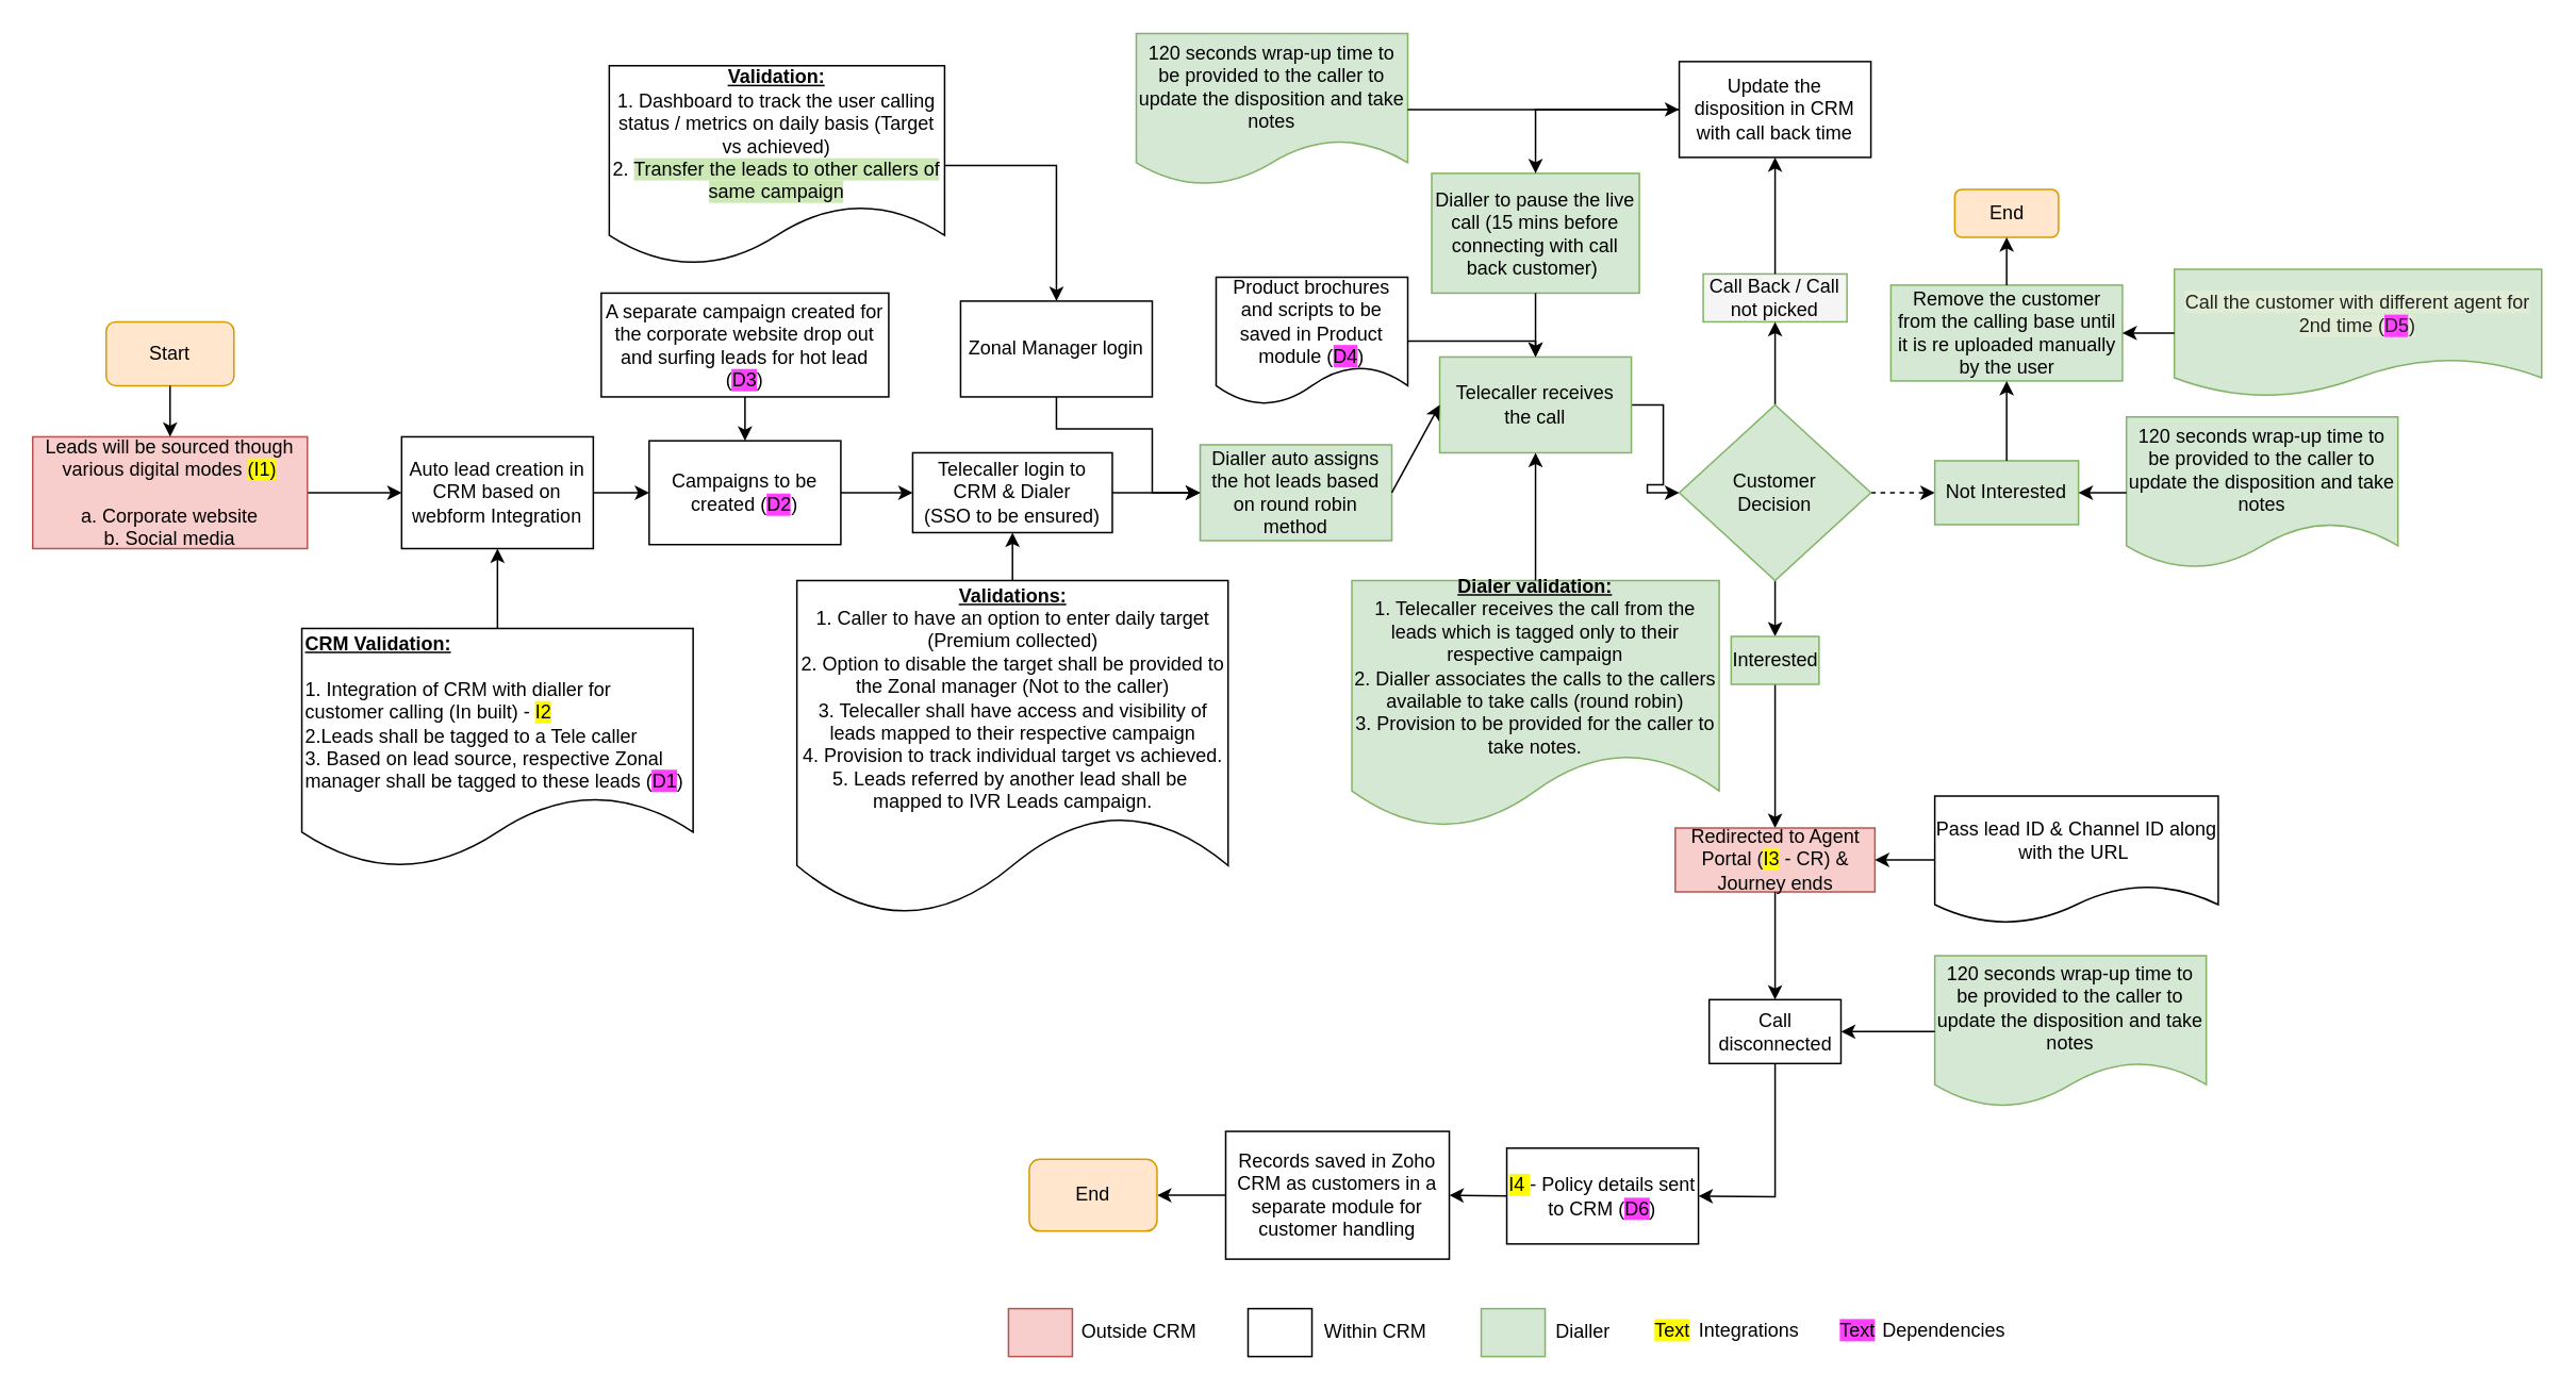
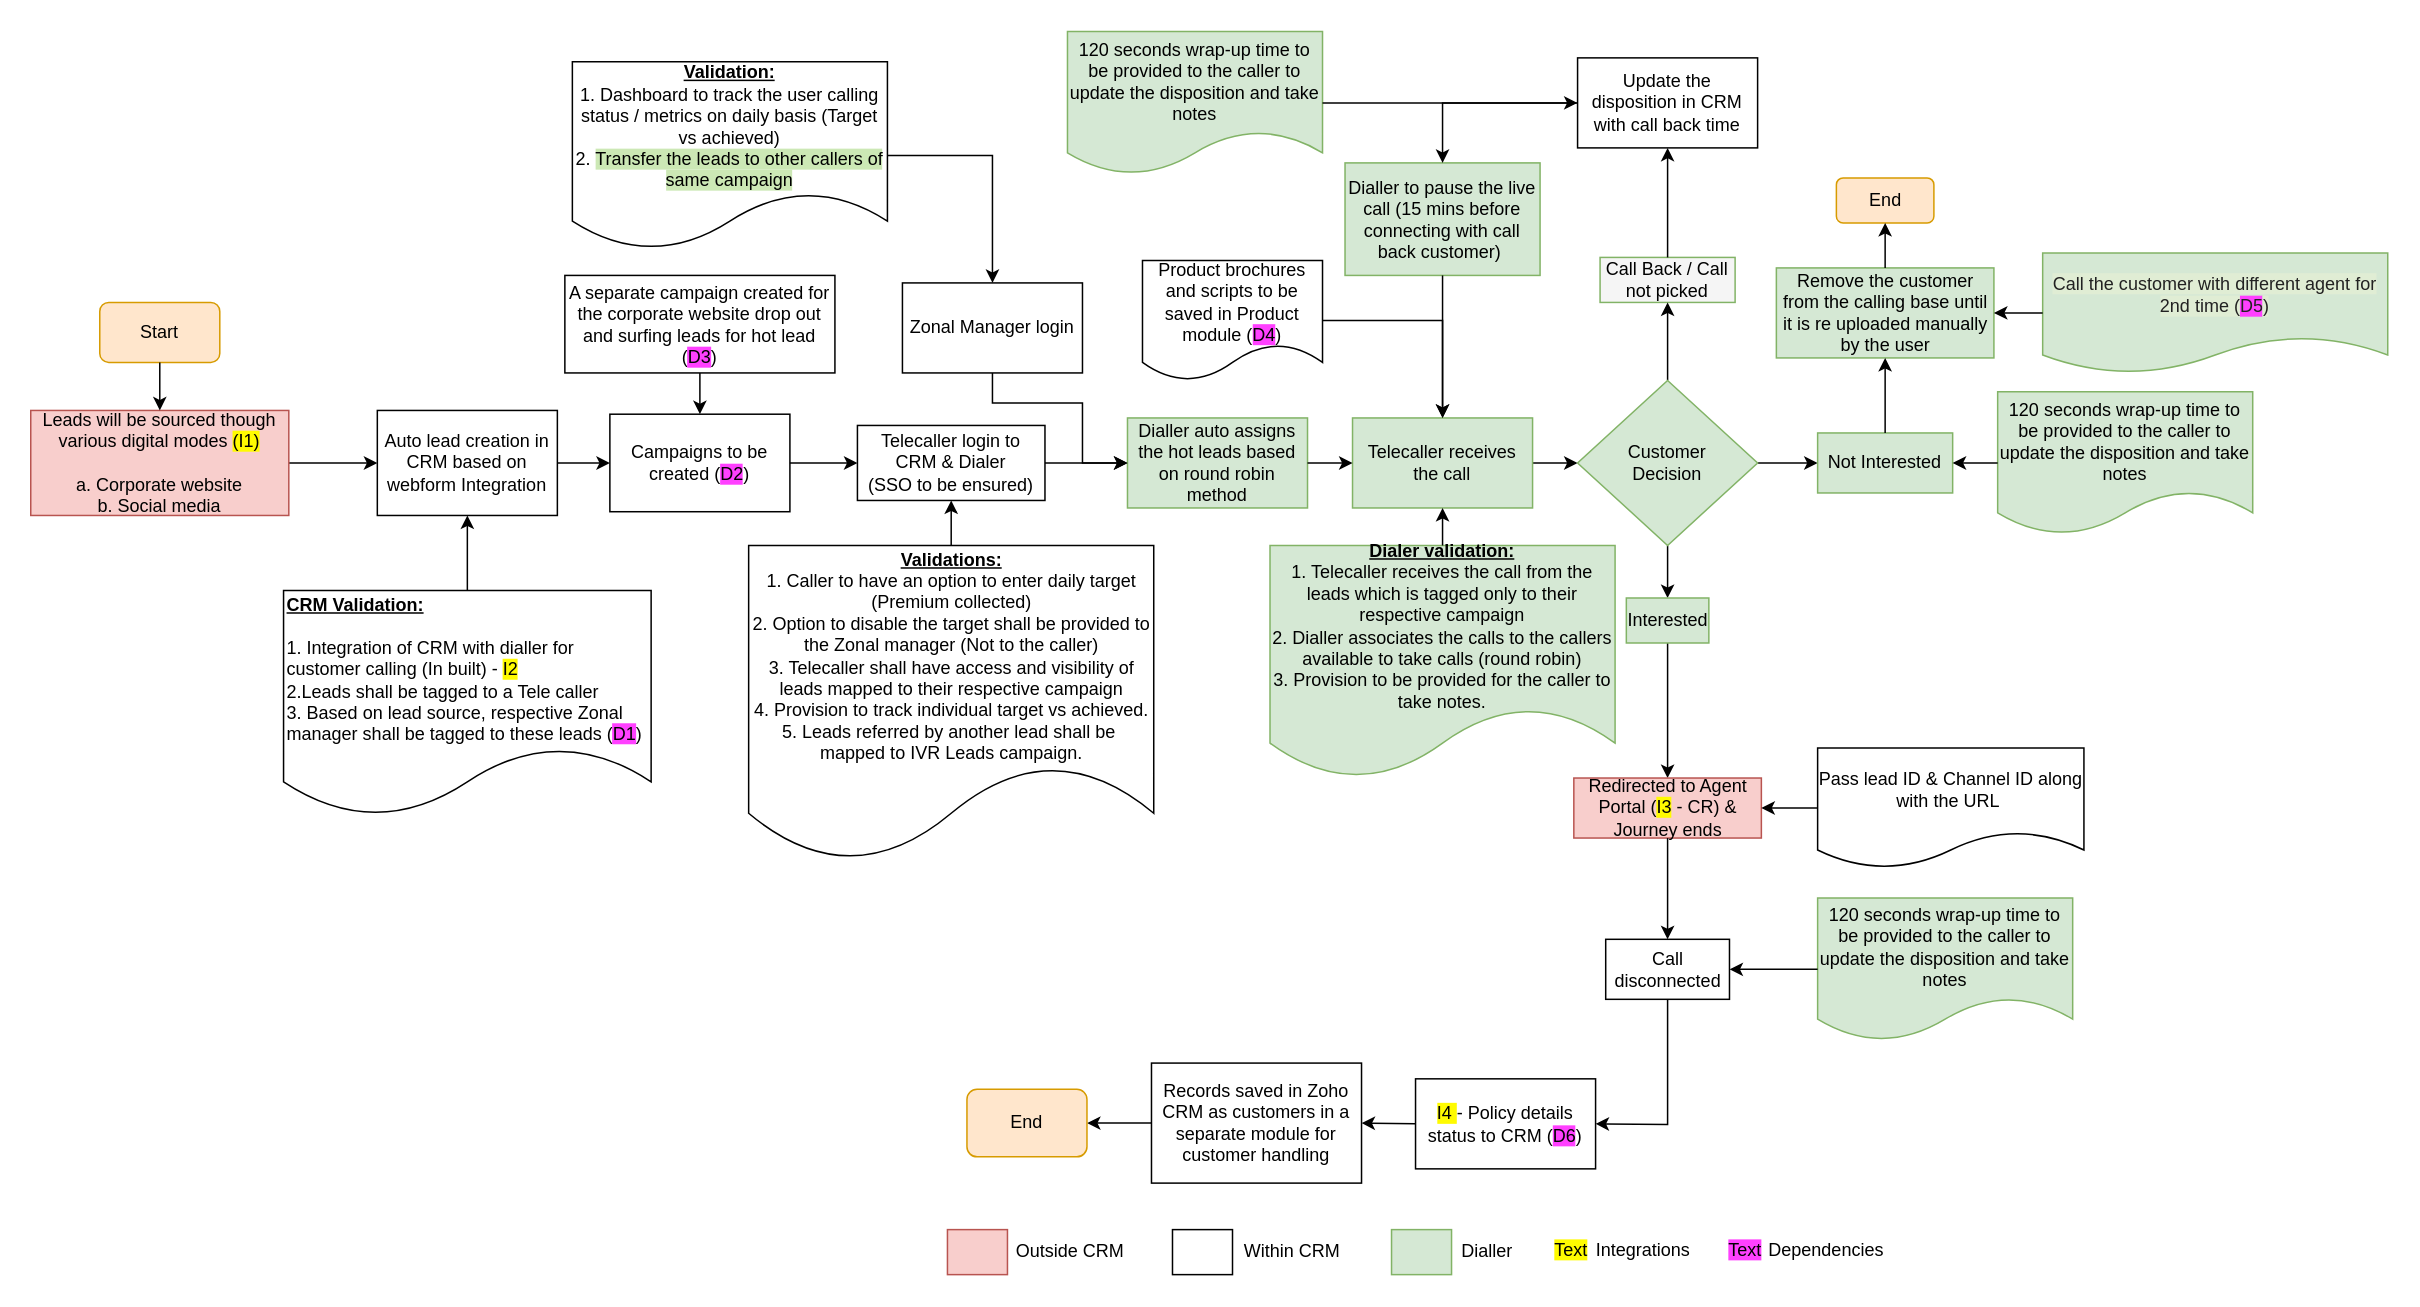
- <mxCell id="5" value="Telecaller receives the call" style="rounded=0;whiteSpace=wrap;html=1;fillColor=#d5e8d4;strokeColor=#82b366;" parent="1" vertex="1"><mxGeometry x="901" y="223" width="120" height="60" as="geometry" /></mxCell>
+ <mxCell id="5" value="Telecaller receives the call" style="rounded=0;whiteSpace=wrap;html=1;fillColor=#d5e8d4;strokeColor=#82b366;" parent="1" vertex="1"><mxGeometry x="901" y="278" width="120" height="60" as="geometry" /></mxCell>
- <mxCell id="9" style="edgeStyle=orthogonalEdgeStyle;rounded=0;orthogonalLoop=1;jettySize=auto;html=1;exitX=1;exitY=0.5;exitDx=0;exitDy=0;entryX=0;entryY=0.5;entryDx=0;entryDy=0;dashed=1;" parent="1" source="10" target="11" edge="1"><mxGeometry relative="1" as="geometry" /></mxCell>
+ <mxCell id="9" style="edgeStyle=orthogonalEdgeStyle;rounded=0;orthogonalLoop=1;jettySize=auto;html=1;exitX=1;exitY=0.5;exitDx=0;exitDy=0;entryX=0;entryY=0.5;entryDx=0;entryDy=0;" parent="1" source="10" target="11" edge="1"><mxGeometry relative="1" as="geometry" /></mxCell>
- <mxCell id="15" value="&lt;span style=&quot;background-color: rgb(255, 251, 0);&quot;&gt;I4&amp;nbsp;&lt;/span&gt;- Policy details sent to CRM (&lt;span style=&quot;background-color: rgb(255, 64, 255);&quot;&gt;D6&lt;/span&gt;)" style="whiteSpace=wrap;html=1;" parent="1" vertex="1"><mxGeometry x="943" y="718.5" width="120" height="60" as="geometry" /></mxCell>
+ <mxCell id="15" value="&lt;span style=&quot;background-color: rgb(255, 251, 0);&quot;&gt;I4&amp;nbsp;&lt;/span&gt;- Policy details status to CRM (&lt;span style=&quot;background-color: rgb(255, 64, 255);&quot;&gt;D6&lt;/span&gt;)" style="whiteSpace=wrap;html=1;" parent="1" vertex="1"><mxGeometry x="943" y="718.5" width="120" height="60" as="geometry" /></mxCell>
